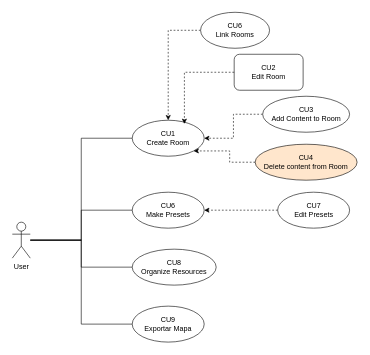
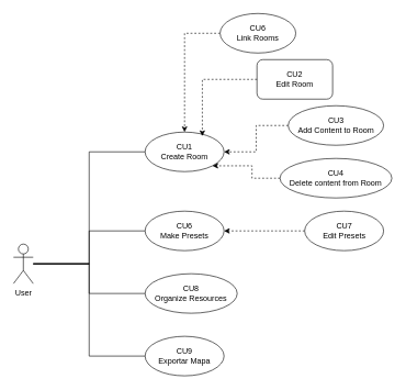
- <mxCell id="12" value="CU4&lt;br&gt;Delete content from Room" style="ellipse;whiteSpace=wrap;html=1;fillColor=#ffe6cc;" vertex="1" parent="1"><mxGeometry x="425" y="240" width="170" height="60" as="geometry" /></mxCell>
+ <mxCell id="12" value="CU4&lt;br&gt;Delete content from Room" style="ellipse;whiteSpace=wrap;html=1;" vertex="1" parent="1"><mxGeometry x="425" y="240" width="170" height="60" as="geometry" /></mxCell>
